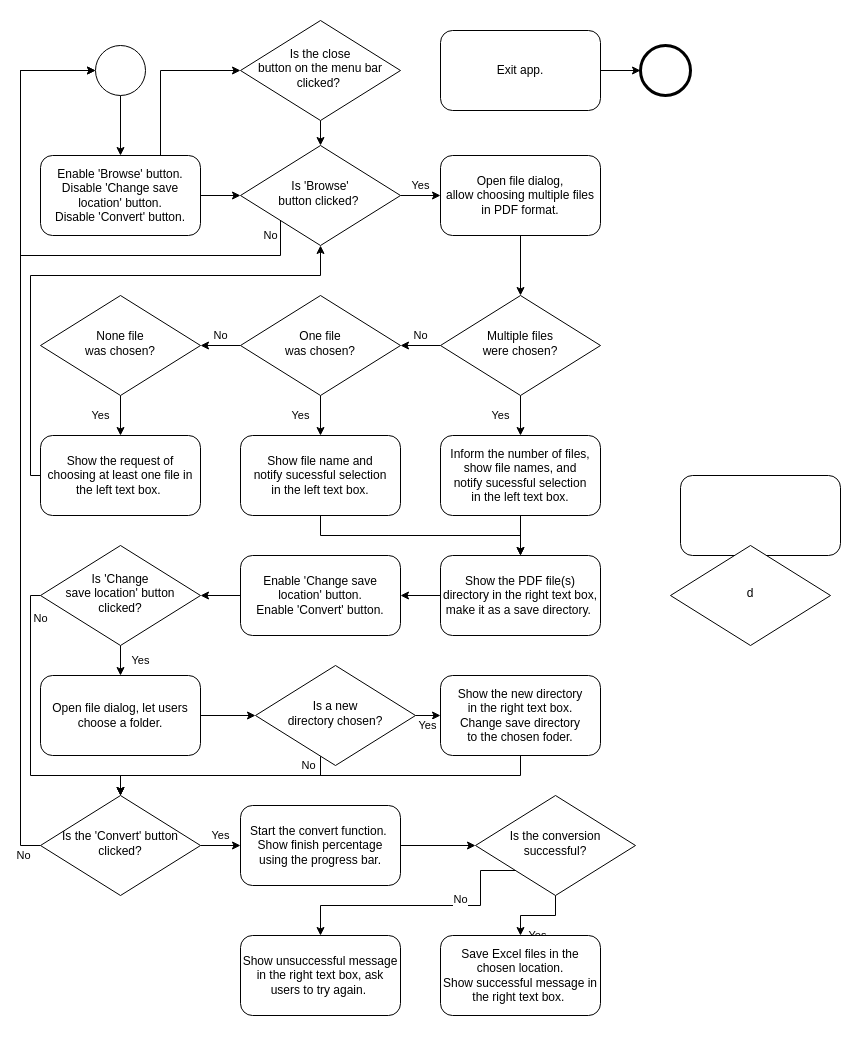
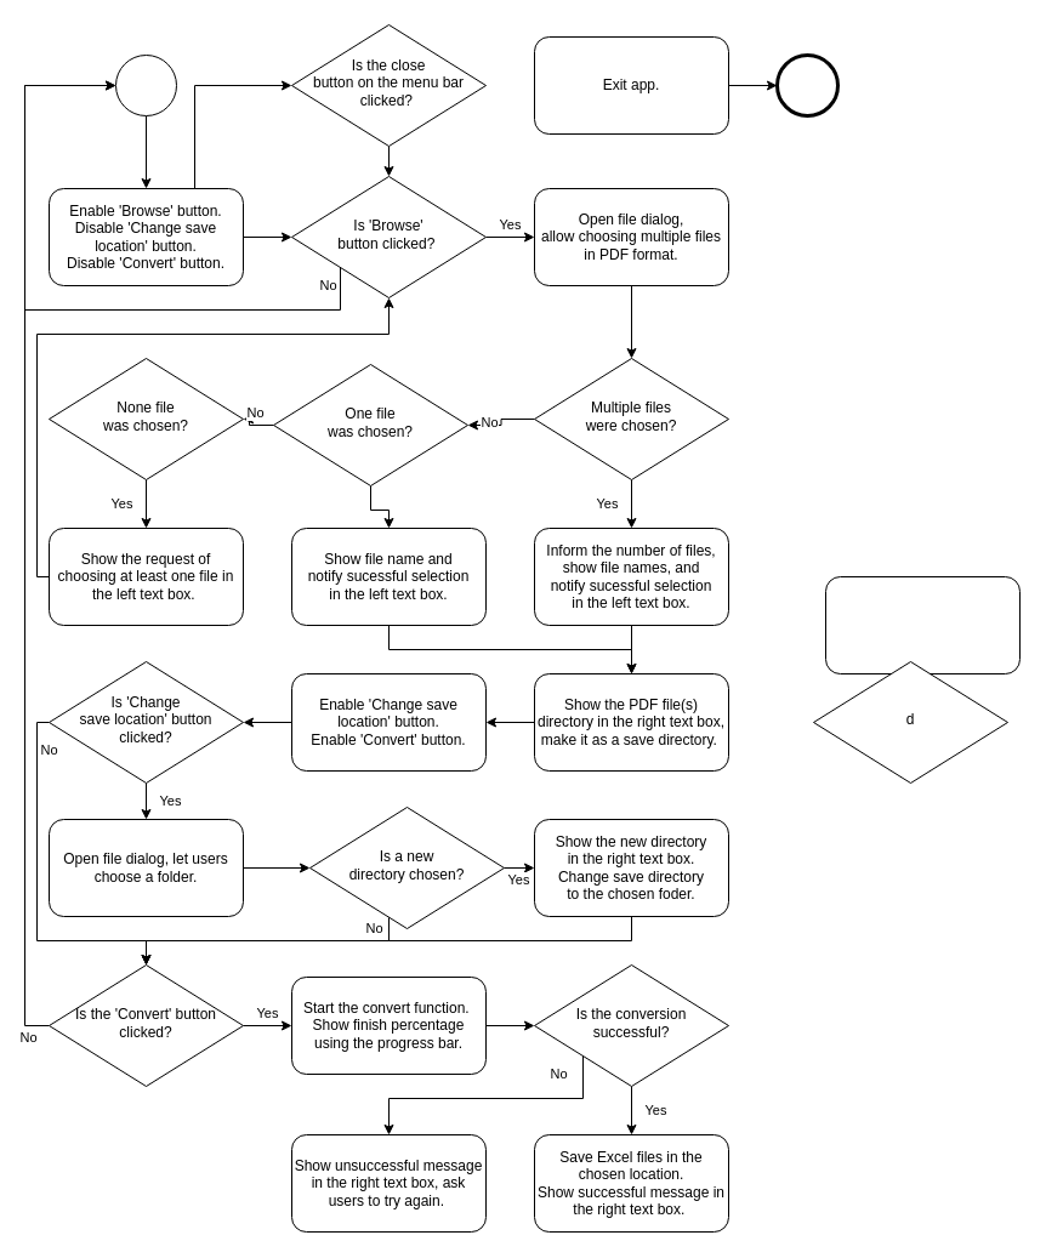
- <mxCell id="14" value="One file &lt;br&gt;was chosen?" style="rhombus;whiteSpace=wrap;html=1;shadow=0;fontFamily=Helvetica;fontSize=12;align=center;strokeWidth=1;spacing=6;spacingTop=-4;" vertex="1" parent="1"><mxGeometry x="240" y="295" width="160" height="100" as="geometry" /></mxCell>
+ <mxCell id="14" value="One file &lt;br&gt;was chosen?" style="rhombus;whiteSpace=wrap;html=1;shadow=0;fontFamily=Helvetica;fontSize=12;align=center;strokeWidth=1;spacing=6;spacingTop=-4;" vertex="1" parent="1"><mxGeometry x="225" y="300" width="160" height="100" as="geometry" /></mxCell>
- <mxCell id="54" value="Is the conversion successful?" style="rhombus;whiteSpace=wrap;html=1;shadow=0;fontFamily=Helvetica;fontSize=12;align=center;strokeWidth=1;spacing=6;spacingTop=-4;" vertex="1" parent="1"><mxGeometry x="475" y="795" width="160" height="100" as="geometry" /></mxCell>
+ <mxCell id="54" value="Is the conversion successful?" style="rhombus;whiteSpace=wrap;html=1;shadow=0;fontFamily=Helvetica;fontSize=12;align=center;strokeWidth=1;spacing=6;spacingTop=-4;" vertex="1" parent="1"><mxGeometry x="440" y="795" width="160" height="100" as="geometry" /></mxCell>
